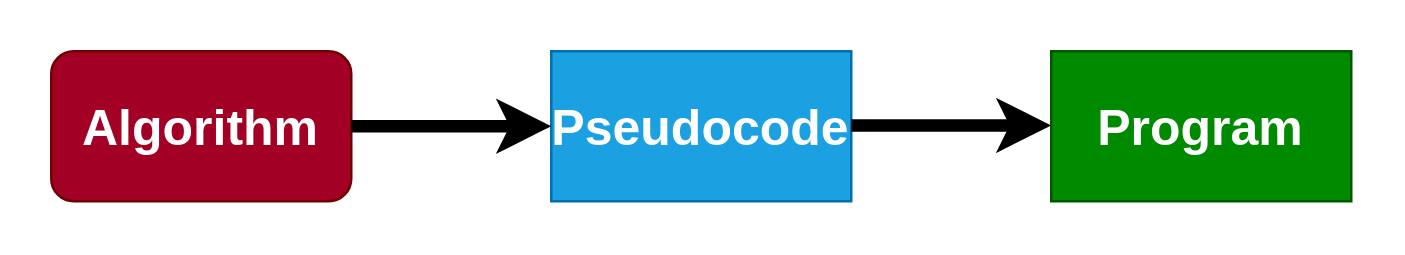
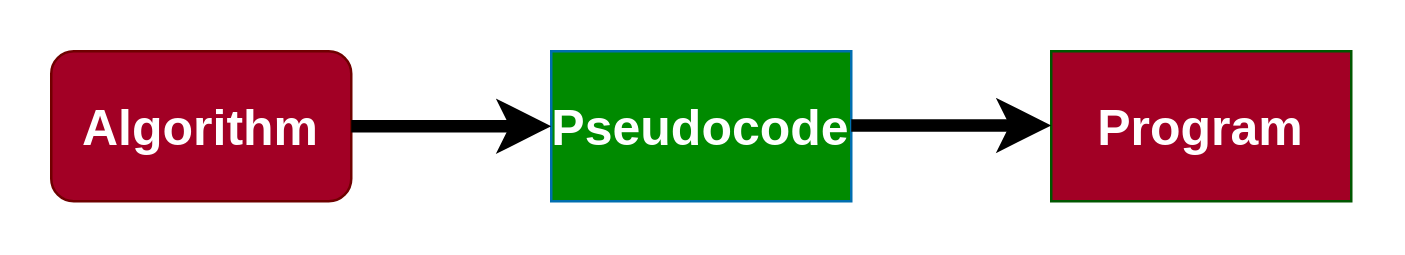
- <mxCell id="3" value="&lt;font style=&quot;font-size: 20px;&quot;&gt;&lt;b&gt;Pseudocode&lt;/b&gt;&lt;/font&gt;" style="rounded=0;whiteSpace=wrap;html=1;fillColor=#1ba1e2;fontColor=#ffffff;strokeColor=#006EAF;" vertex="1" parent="1"><mxGeometry x="220" y="20" width="120" height="60" as="geometry" /></mxCell>
+ <mxCell id="3" value="&lt;font style=&quot;font-size: 20px;&quot;&gt;&lt;b&gt;Pseudocode&lt;/b&gt;&lt;/font&gt;" style="rounded=0;whiteSpace=wrap;html=1;fillColor=#008a00;fontColor=#ffffff;strokeColor=#006EAF;" vertex="1" parent="1"><mxGeometry x="220" y="20" width="120" height="60" as="geometry" /></mxCell>
- <mxCell id="4" value="&lt;b&gt;&lt;font style=&quot;font-size: 20px;&quot;&gt;Program&lt;/font&gt;&lt;/b&gt;" style="rounded=0;whiteSpace=wrap;html=1;fillColor=#008a00;fontColor=#ffffff;strokeColor=#005700;" vertex="1" parent="1"><mxGeometry x="420" y="20" width="120" height="60" as="geometry" /></mxCell>
+ <mxCell id="4" value="&lt;b&gt;&lt;font style=&quot;font-size: 20px;&quot;&gt;Program&lt;/font&gt;&lt;/b&gt;" style="rounded=0;whiteSpace=wrap;html=1;fillColor=#a20025;fontColor=#ffffff;strokeColor=#005700;" vertex="1" parent="1"><mxGeometry x="420" y="20" width="120" height="60" as="geometry" /></mxCell>
